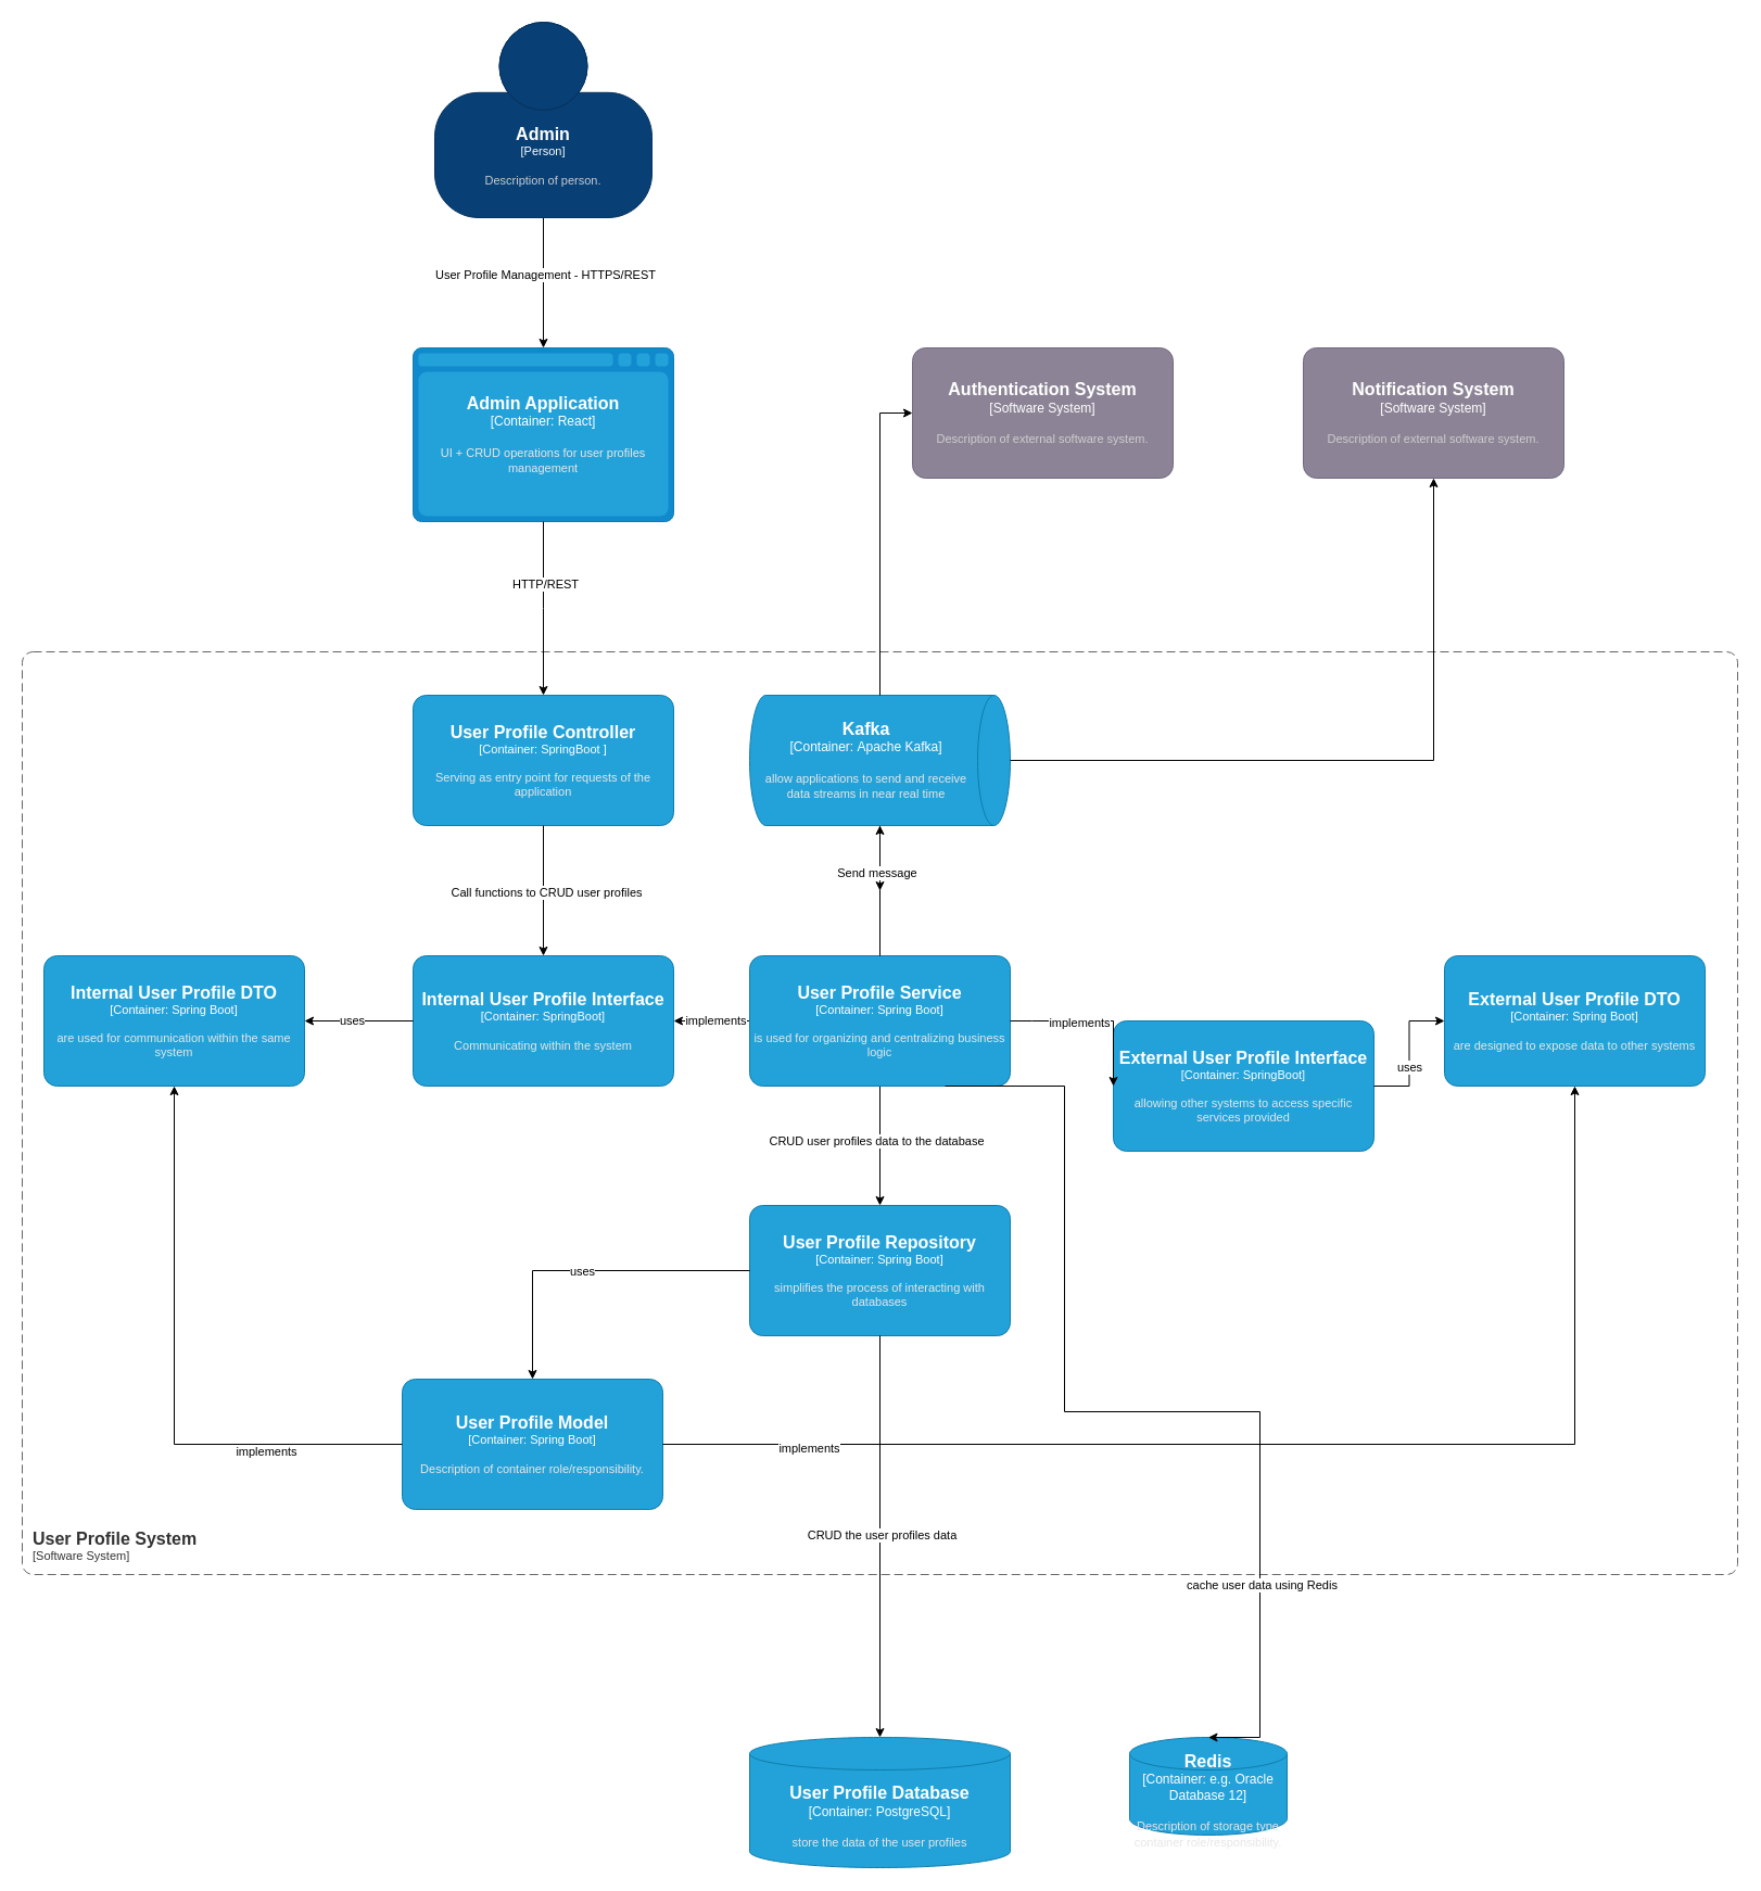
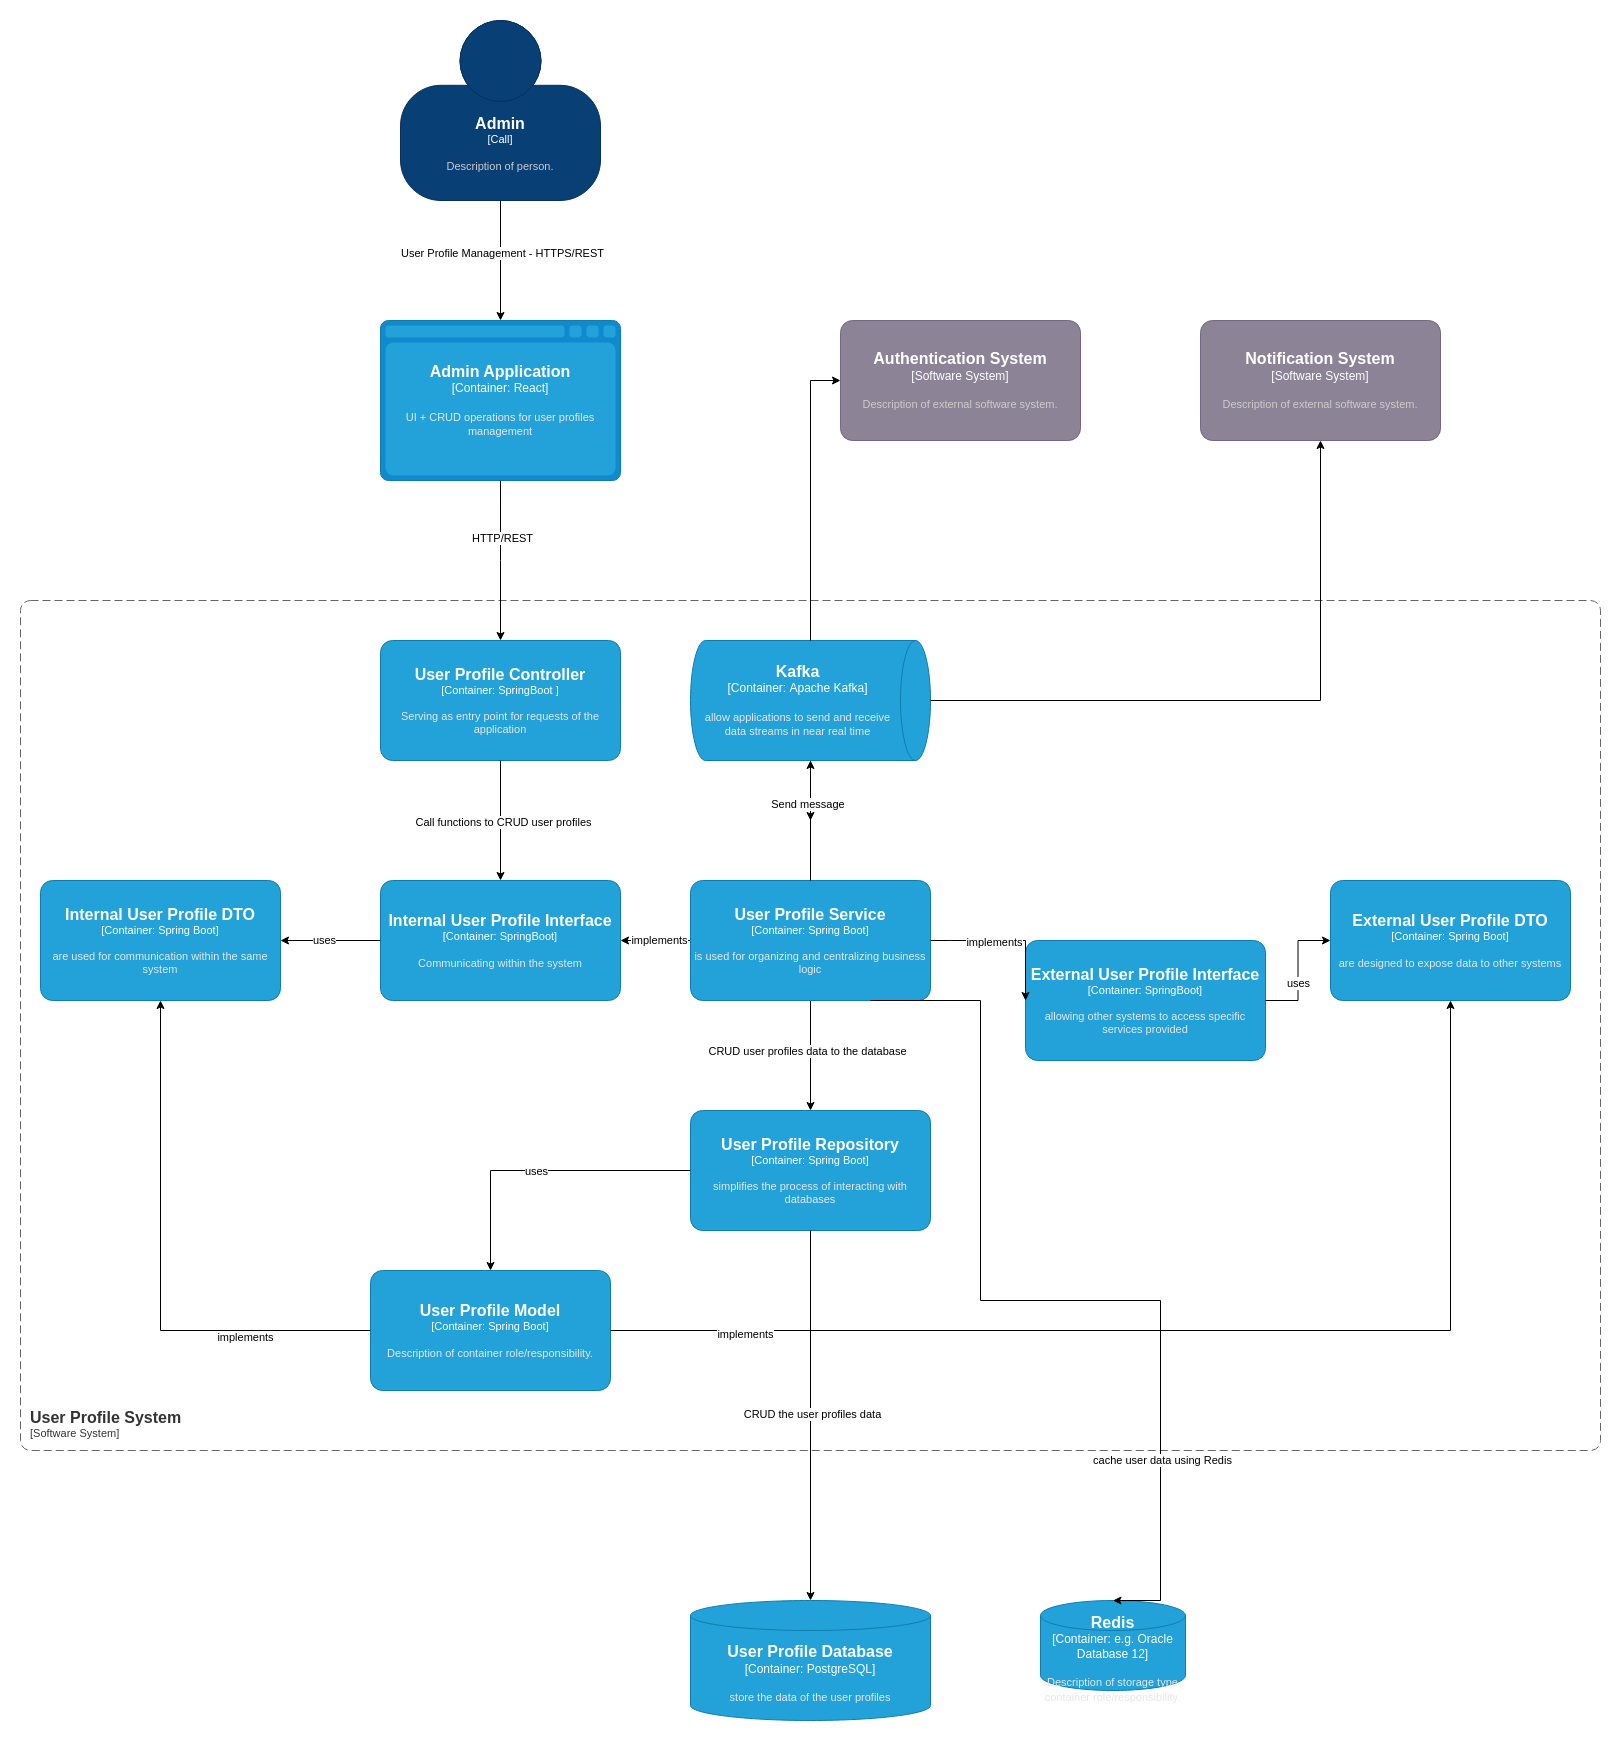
- <mxCell id="4" value="&lt;font style=&quot;font-size: 16px&quot;&gt;&lt;b&gt;Admin&lt;/b&gt;&lt;/font&gt;&lt;div&gt;[Person]&lt;/div&gt;&lt;br&gt;&lt;div&gt;&lt;font style=&quot;font-size: 11px&quot;&gt;&lt;font color=&quot;#cccccc&quot;&gt;Description of person.&lt;/font&gt;&lt;/div&gt;" style="html=1;fontSize=11;dashed=0;whiteSpace=wrap;fillColor=#083F75;strokeColor=#06315C;fontColor=#ffffff;shape=mxgraph.c4.person2;align=center;metaEdit=1;points=[[0.5,0,0],[1,0.5,0],[1,0.75,0],[0.75,1,0],[0.5,1,0],[0.25,1,0],[0,0.75,0],[0,0.5,0]];resizable=0;" parent="1" vertex="1"><mxGeometry x="400" y="20" width="200" height="180" as="geometry" /></mxCell>
+ <mxCell id="4" value="&lt;font style=&quot;font-size: 16px&quot;&gt;&lt;b&gt;Admin&lt;/b&gt;&lt;/font&gt;&lt;div&gt;[Call]&lt;/div&gt;&lt;br&gt;&lt;div&gt;&lt;font style=&quot;font-size: 11px&quot;&gt;&lt;font color=&quot;#cccccc&quot;&gt;Description of person.&lt;/font&gt;&lt;/div&gt;" style="html=1;fontSize=11;dashed=0;whiteSpace=wrap;fillColor=#083F75;strokeColor=#06315C;fontColor=#ffffff;shape=mxgraph.c4.person2;align=center;metaEdit=1;points=[[0.5,0,0],[1,0.5,0],[1,0.75,0],[0.75,1,0],[0.5,1,0],[0.25,1,0],[0,0.75,0],[0,0.5,0]];resizable=0;" parent="1" vertex="1"><mxGeometry x="400" y="20" width="200" height="180" as="geometry" /></mxCell>
